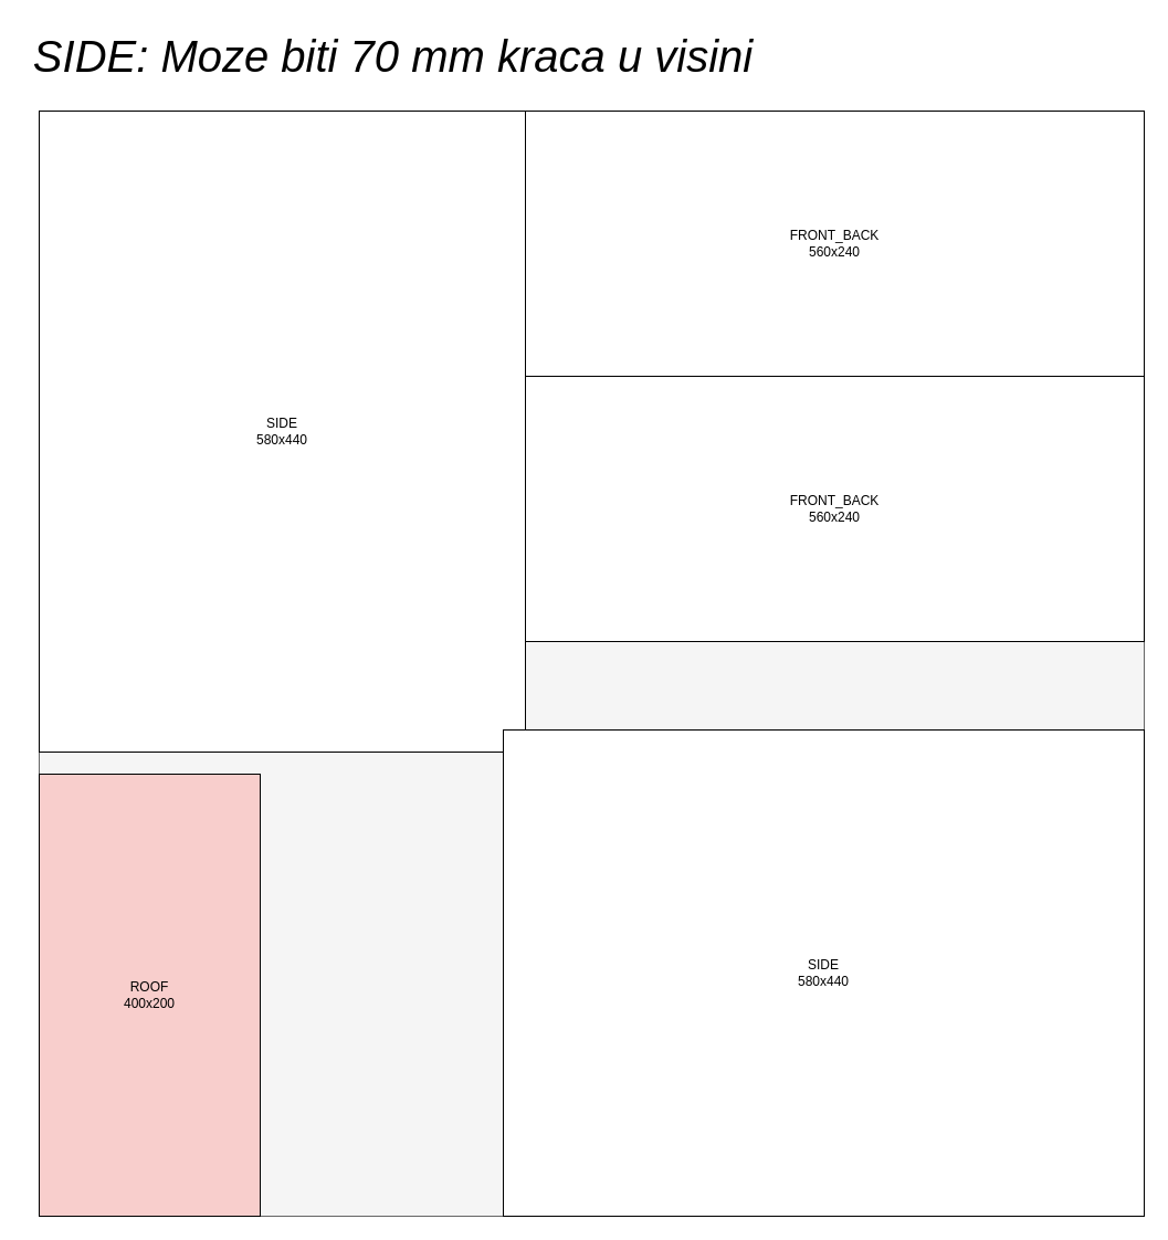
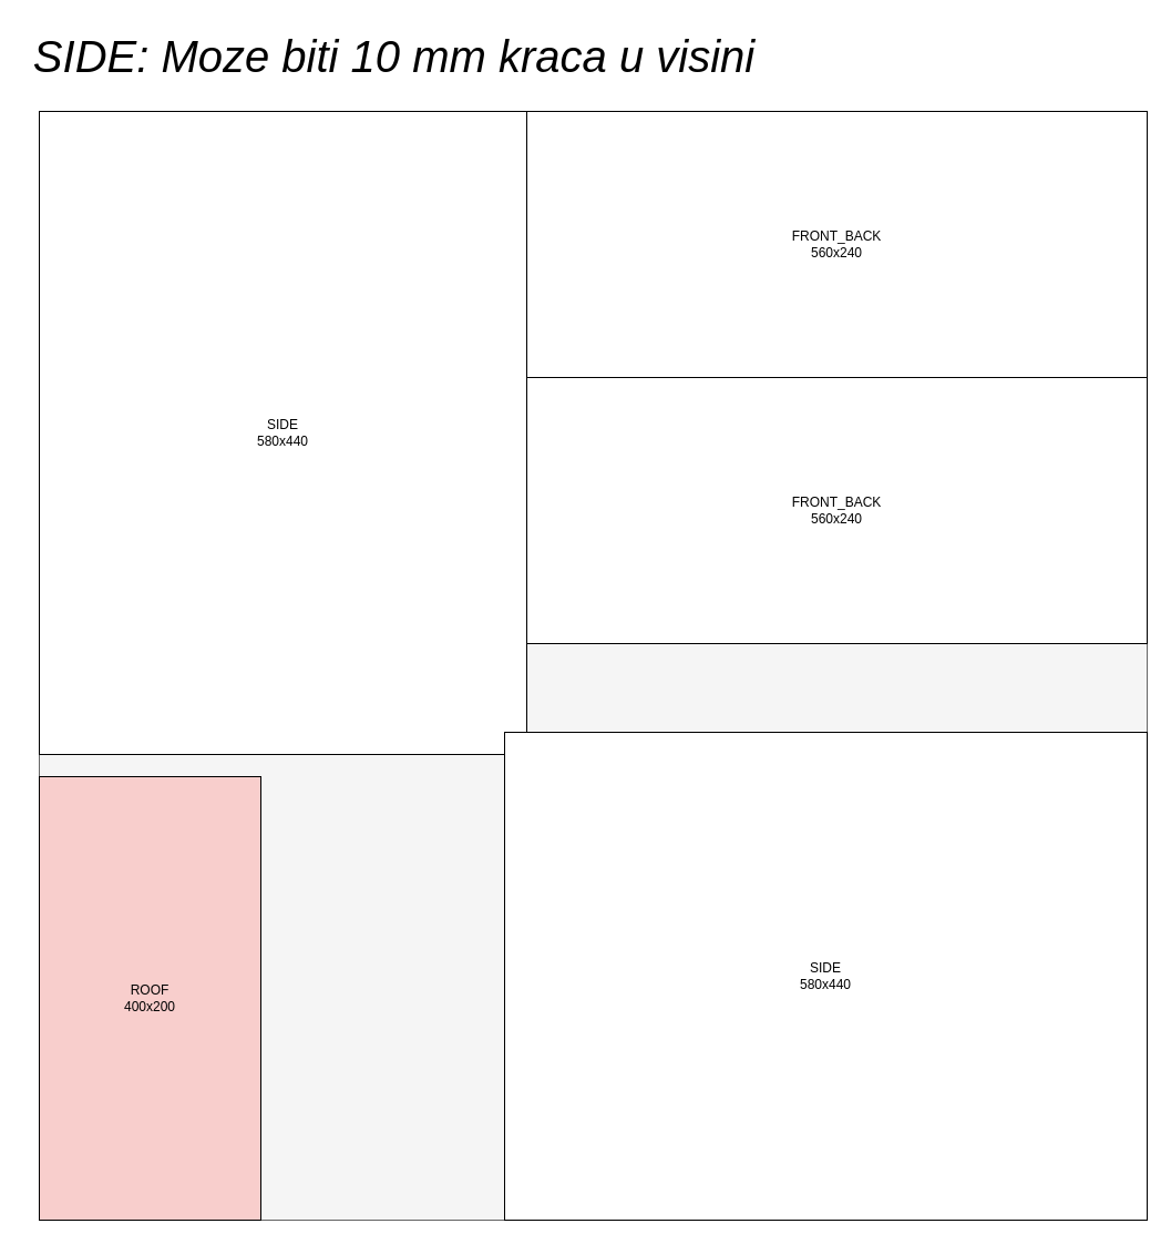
- <mxCell id="8" value="&lt;font style=&quot;font-size: 40px;&quot;&gt;SIDE: Moze biti 70 mm kraca u visini&lt;/font&gt;" style="text;html=1;align=center;verticalAlign=middle;resizable=0;points=[];autosize=1;strokeColor=none;fillColor=none;fontStyle=2" vertex="1" parent="1"><mxGeometry x="20" y="20" width="670" height="60" as="geometry" /></mxCell>
+ <mxCell id="8" value="&lt;font style=&quot;font-size: 40px;&quot;&gt;SIDE: Moze biti 10 mm kraca u visini&lt;/font&gt;" style="text;html=1;align=center;verticalAlign=middle;resizable=0;points=[];autosize=1;strokeColor=none;fillColor=none;fontStyle=2" vertex="1" parent="1"><mxGeometry x="20" y="20" width="670" height="60" as="geometry" /></mxCell>
